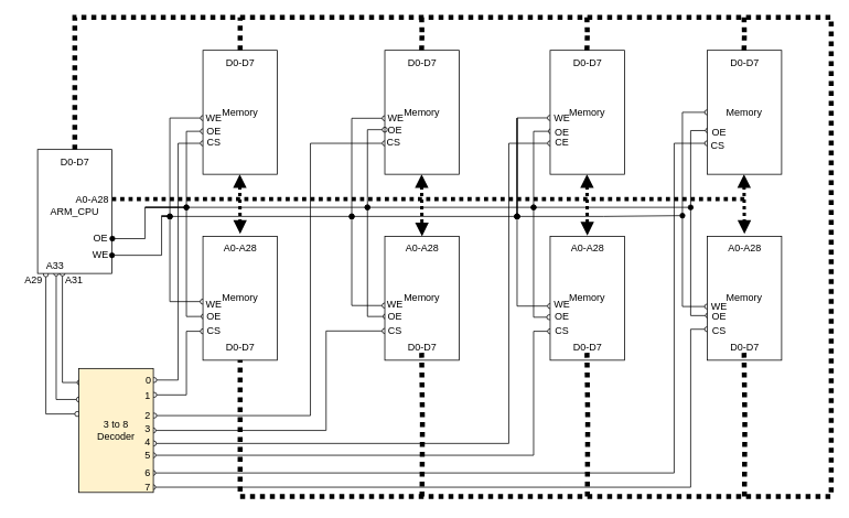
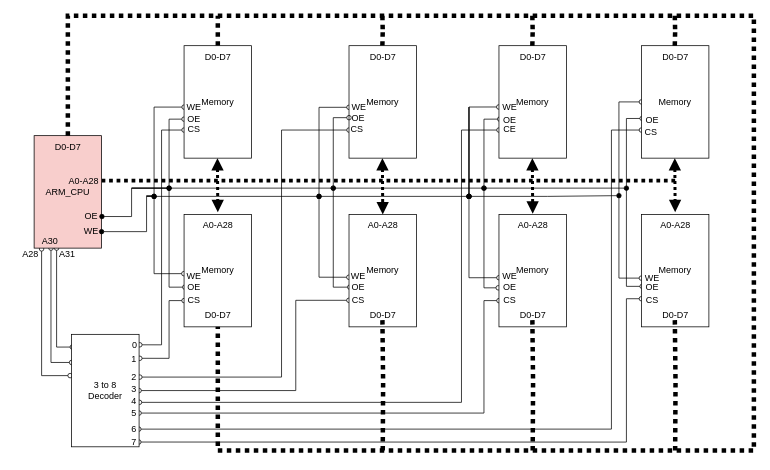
- <mxCell id="20" value="ARM_CPU" style="rounded=0;whiteSpace=wrap;html=1;" vertex="1" parent="1"><mxGeometry x="45" y="180" width="90" height="150" as="geometry" /></mxCell>
+ <mxCell id="20" value="ARM_CPU" style="rounded=0;whiteSpace=wrap;html=1;fillColor=#f8cecc;" vertex="1" parent="1"><mxGeometry x="45" y="180" width="90" height="150" as="geometry" /></mxCell>
- <mxCell id="87" value="A33" style="text;html=1;align=center;verticalAlign=middle;resizable=0;points=[];autosize=1;strokeColor=none;fillColor=none;" vertex="1" parent="1"><mxGeometry x="46" y="306" width="40" height="30" as="geometry" /></mxCell>
+ <mxCell id="87" value="A30" style="text;html=1;align=center;verticalAlign=middle;resizable=0;points=[];autosize=1;strokeColor=none;fillColor=none;" vertex="1" parent="1"><mxGeometry x="46" y="306" width="40" height="30" as="geometry" /></mxCell>
- <mxCell id="86" value="A29" style="text;html=1;align=center;verticalAlign=middle;resizable=0;points=[];autosize=1;strokeColor=none;fillColor=none;" vertex="1" parent="1"><mxGeometry x="20" y="323" width="40" height="30" as="geometry" /></mxCell>
+ <mxCell id="86" value="A28" style="text;html=1;align=center;verticalAlign=middle;resizable=0;points=[];autosize=1;strokeColor=none;fillColor=none;" vertex="1" parent="1"><mxGeometry x="20" y="323" width="40" height="30" as="geometry" /></mxCell>
- <mxCell id="55" value="3 to 8&lt;div&gt;Decoder&lt;/div&gt;" style="rounded=0;whiteSpace=wrap;html=1;fillColor=#fff2cc;" vertex="1" parent="1"><mxGeometry x="95" y="445" width="90" height="150" as="geometry" /></mxCell>
+ <mxCell id="55" value="3 to 8&lt;div&gt;Decoder&lt;/div&gt;" style="rounded=0;whiteSpace=wrap;html=1;" vertex="1" parent="1"><mxGeometry x="95" y="445" width="90" height="150" as="geometry" /></mxCell>
